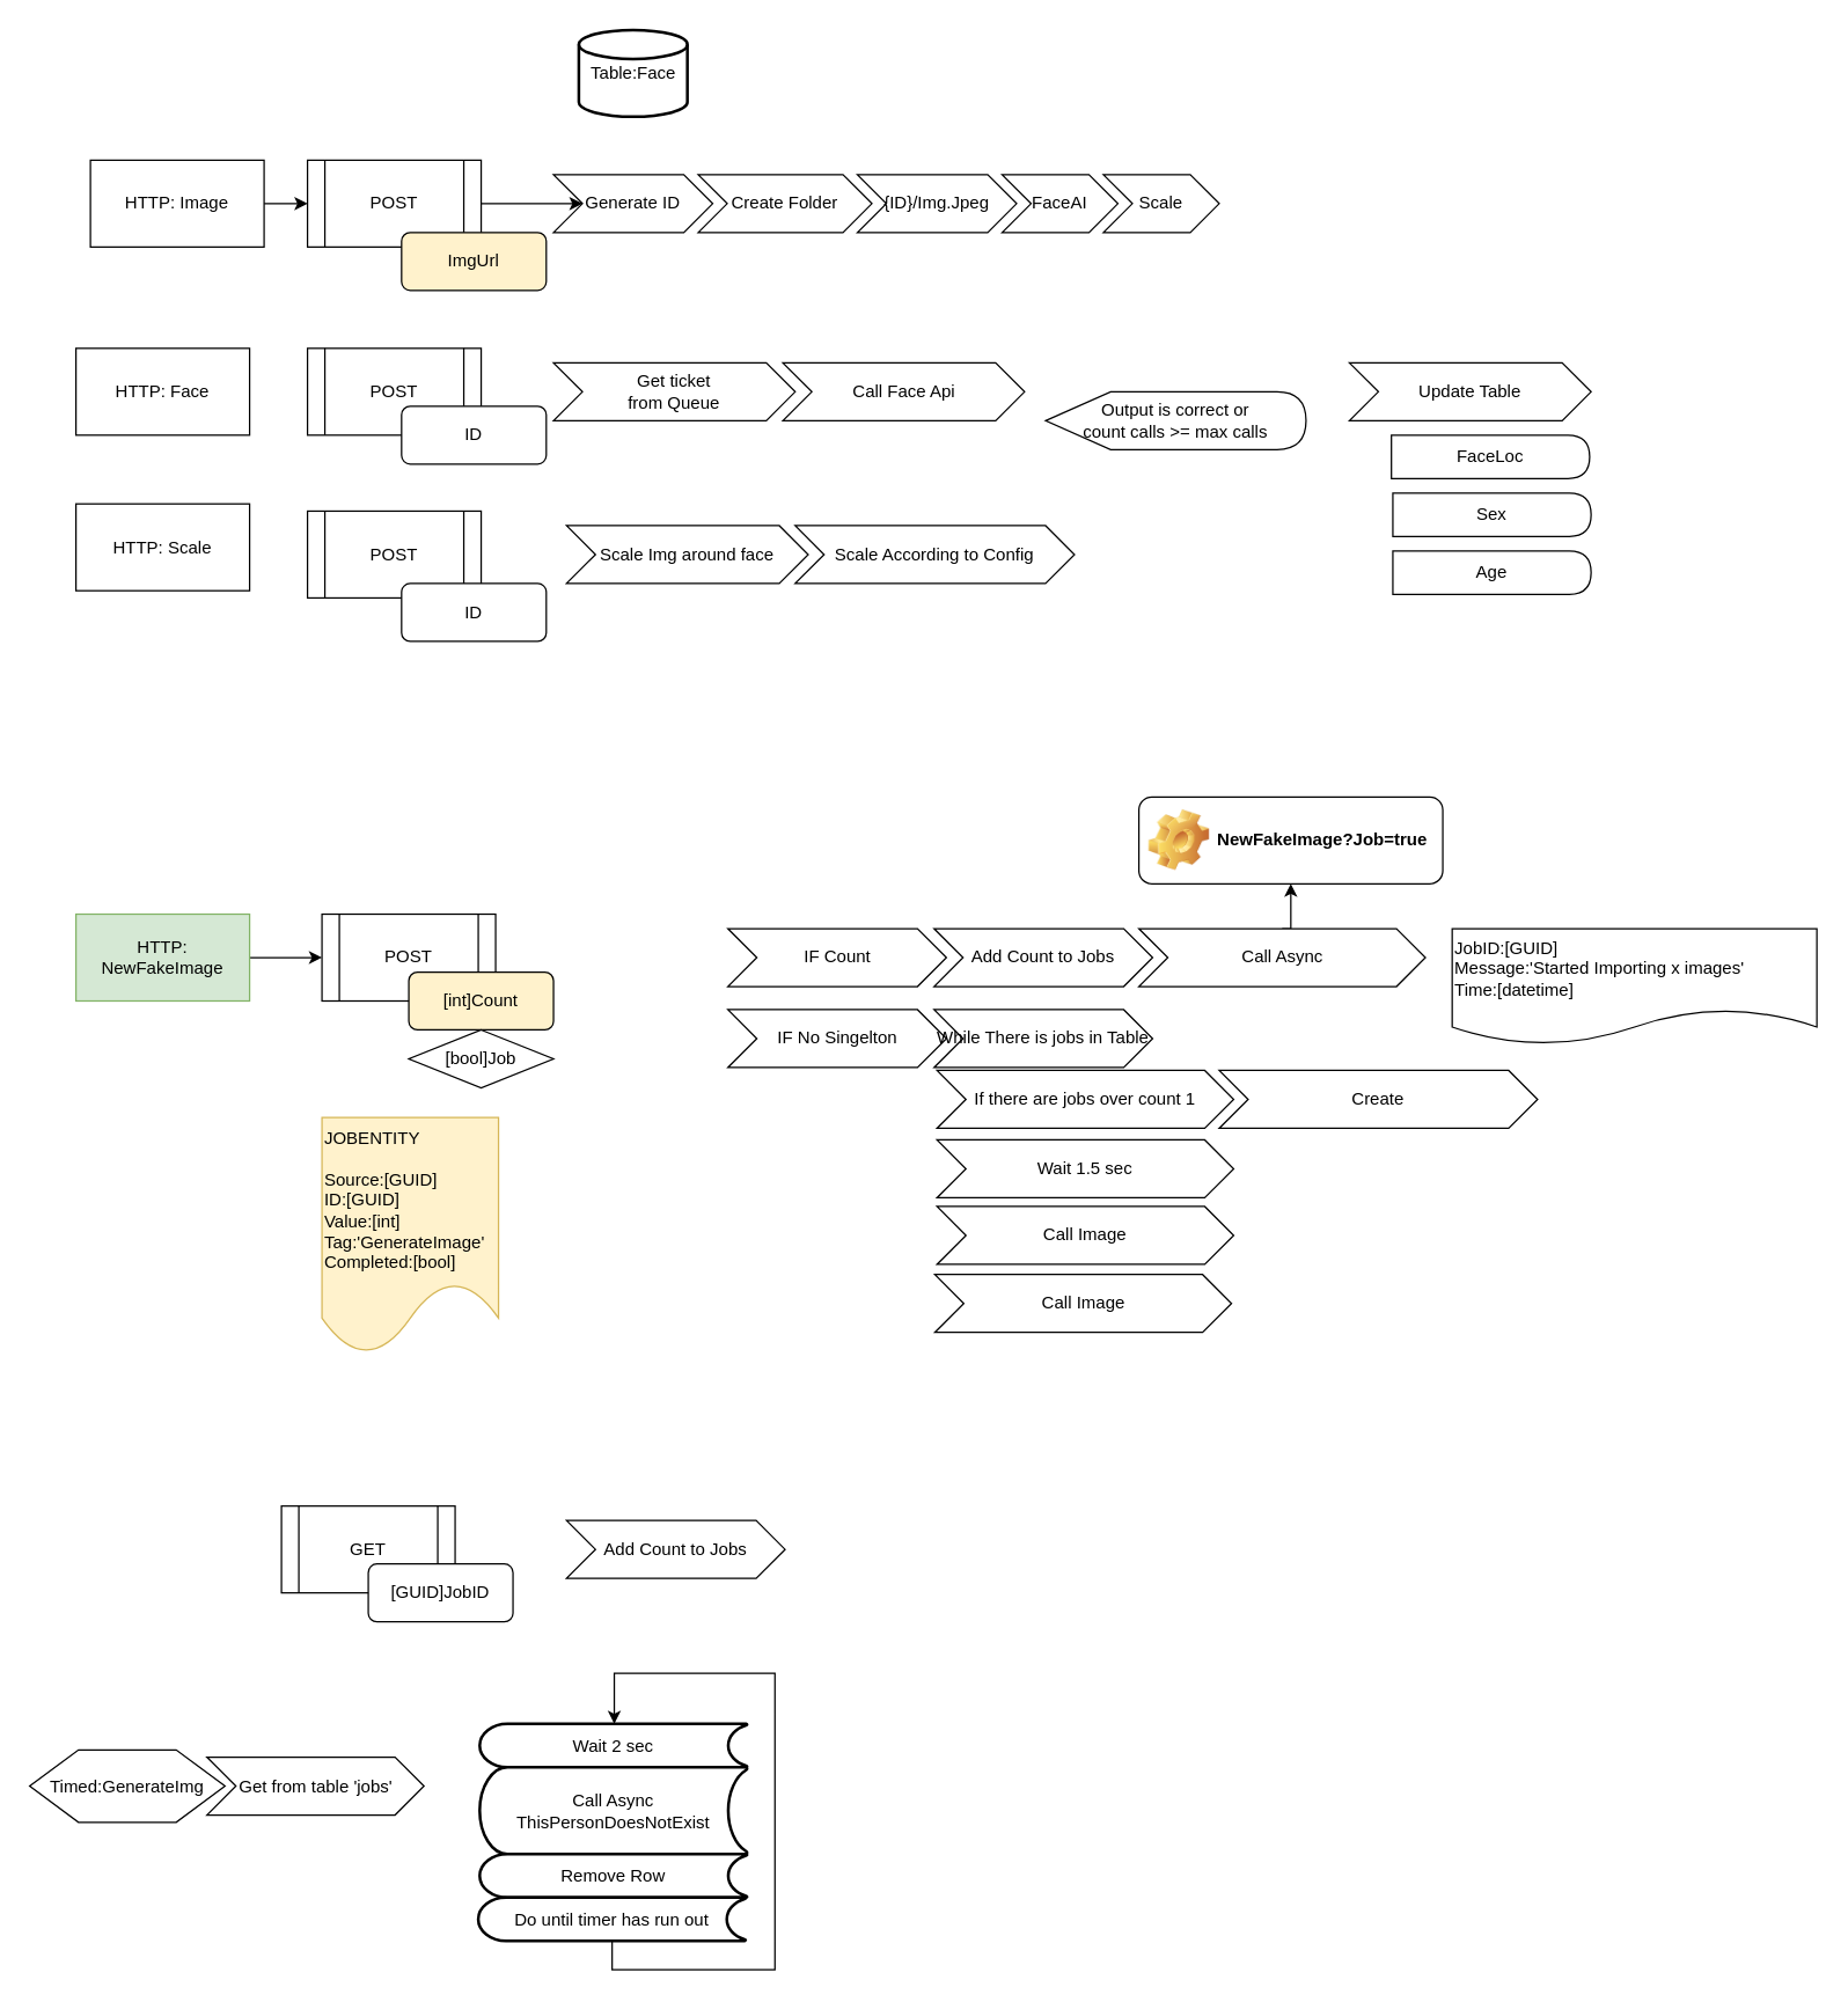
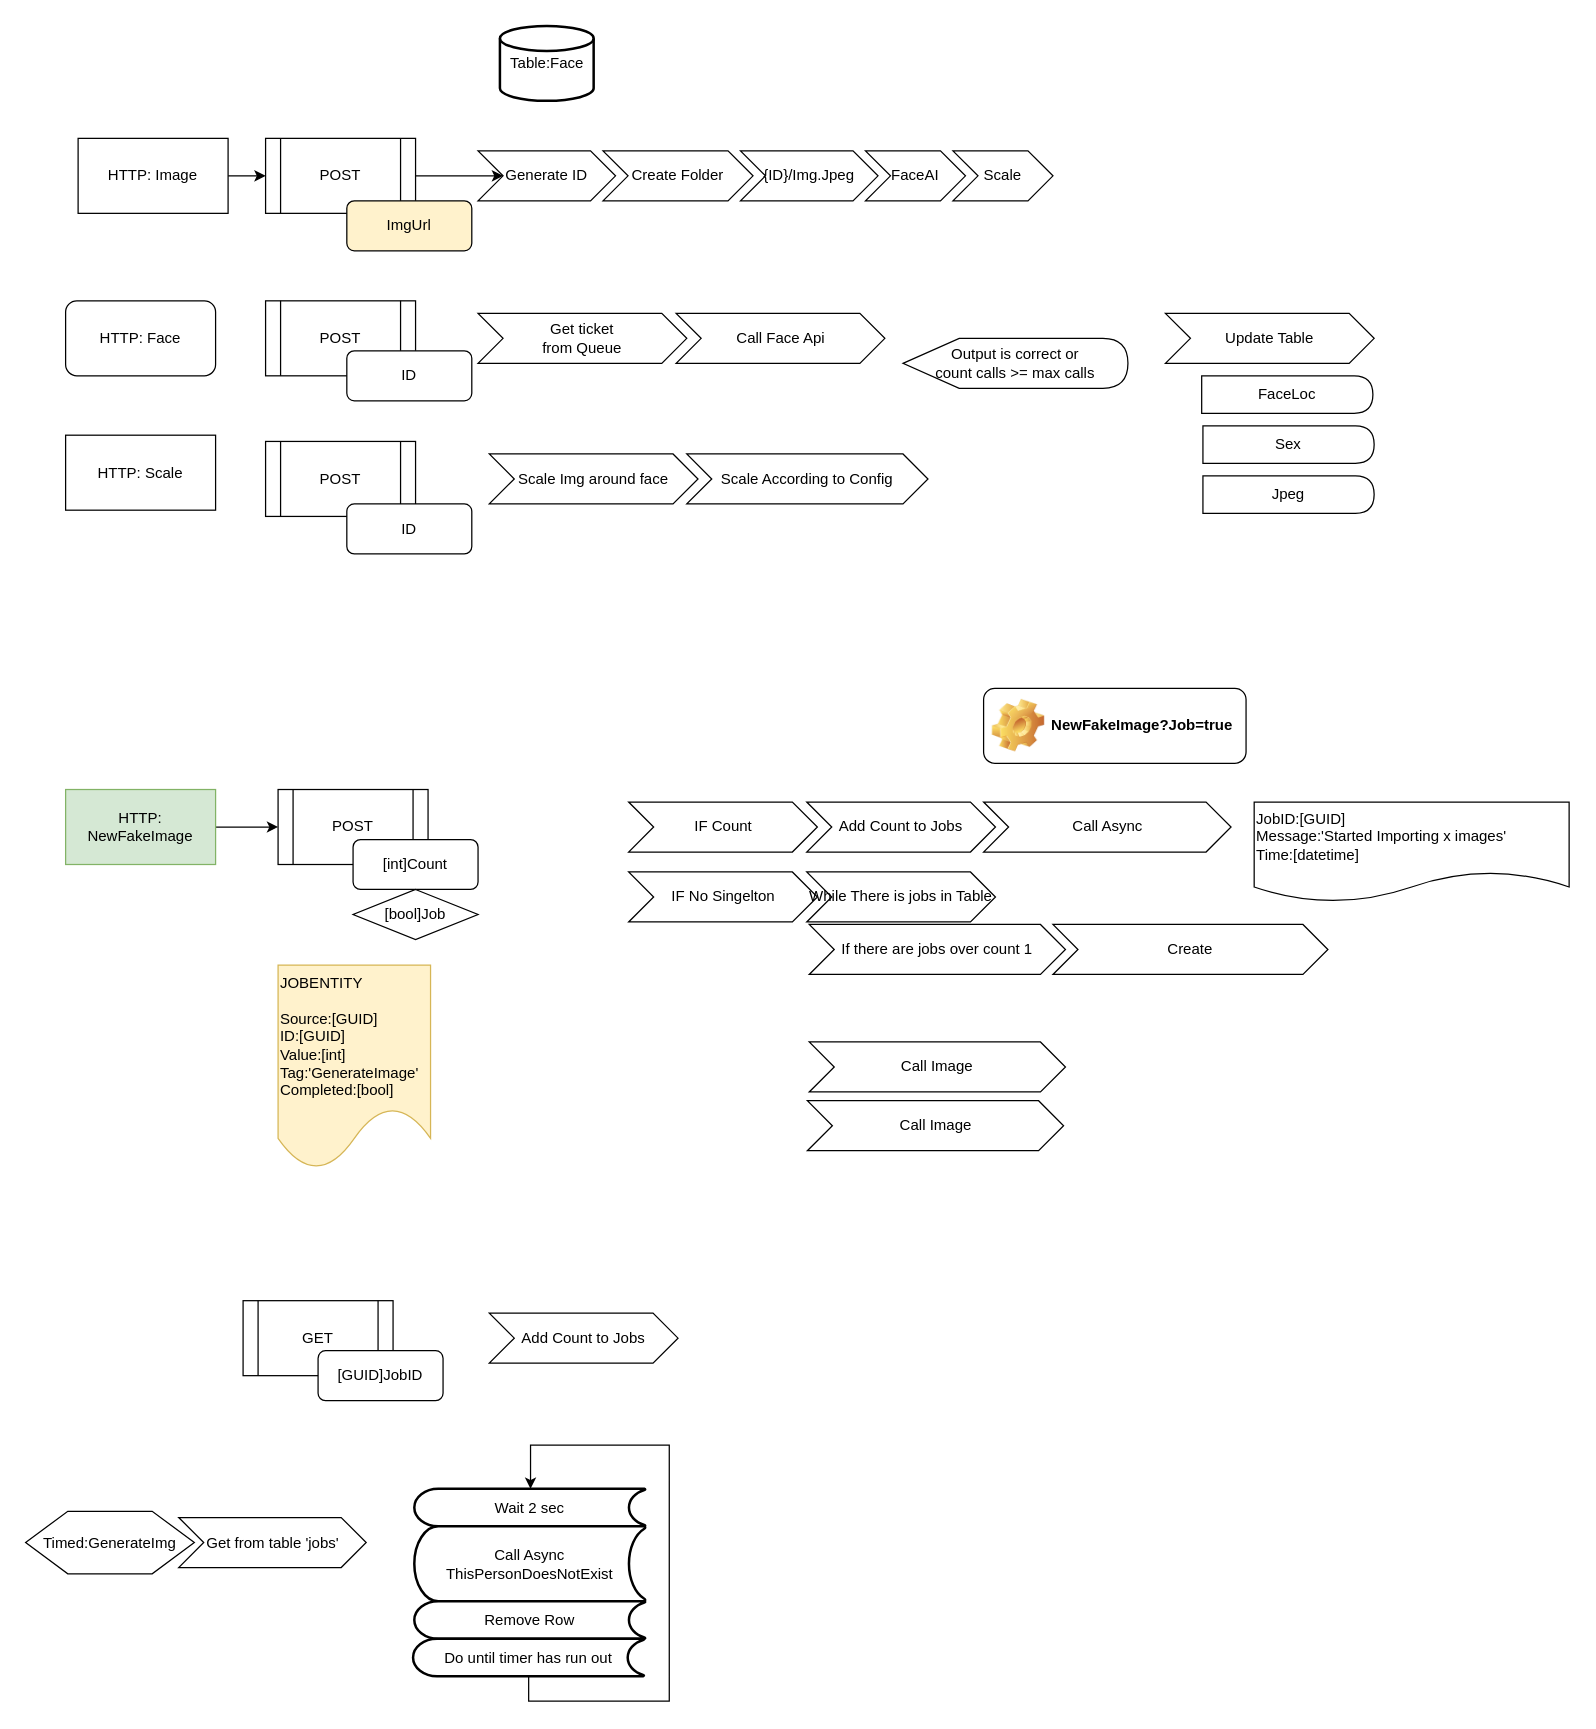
- <mxCell id="23" value="HTTP: Face" style="rounded=0;whiteSpace=wrap;html=1;" vertex="1" parent="1"><mxGeometry x="52" y="240" width="120" height="60" as="geometry" /></mxCell>
+ <mxCell id="23" value="HTTP: Face" style="whiteSpace=wrap;html=1;rounded=1;" vertex="1" parent="1"><mxGeometry x="52" y="240" width="120" height="60" as="geometry" /></mxCell>
- <mxCell id="34" value="Age" style="shape=delay;whiteSpace=wrap;html=1;" vertex="1" parent="1"><mxGeometry x="962" y="380" width="137" height="30" as="geometry" /></mxCell>
+ <mxCell id="34" value="Jpeg" style="shape=delay;whiteSpace=wrap;html=1;" vertex="1" parent="1"><mxGeometry x="962" y="380" width="137" height="30" as="geometry" /></mxCell>
- <mxCell id="39" style="edgeStyle=orthogonalEdgeStyle;rounded=0;orthogonalLoop=1;jettySize=auto;html=1;exitX=0.5;exitY=0;exitDx=0;exitDy=0;entryX=0.5;entryY=1;entryDx=0;entryDy=0;" edge="1" parent="1" source="40" target="47"><mxGeometry relative="1" as="geometry" /></mxCell>
- <mxCell id="13" value="[int]Count" style="rounded=1;whiteSpace=wrap;html=1;fillColor=#fff2cc;" vertex="1" parent="1"><mxGeometry x="282" y="671" width="100" height="40" as="geometry" /></mxCell>
+ <mxCell id="13" value="[int]Count" style="rounded=1;whiteSpace=wrap;html=1;" vertex="1" parent="1"><mxGeometry x="282" y="671" width="100" height="40" as="geometry" /></mxCell>
- <mxCell id="50" value="Wait 1.5 sec" style="shape=step;perimeter=stepPerimeter;whiteSpace=wrap;html=1;fixedSize=1;" vertex="1" parent="1"><mxGeometry x="647" y="787" width="205" height="40" as="geometry" /></mxCell>
